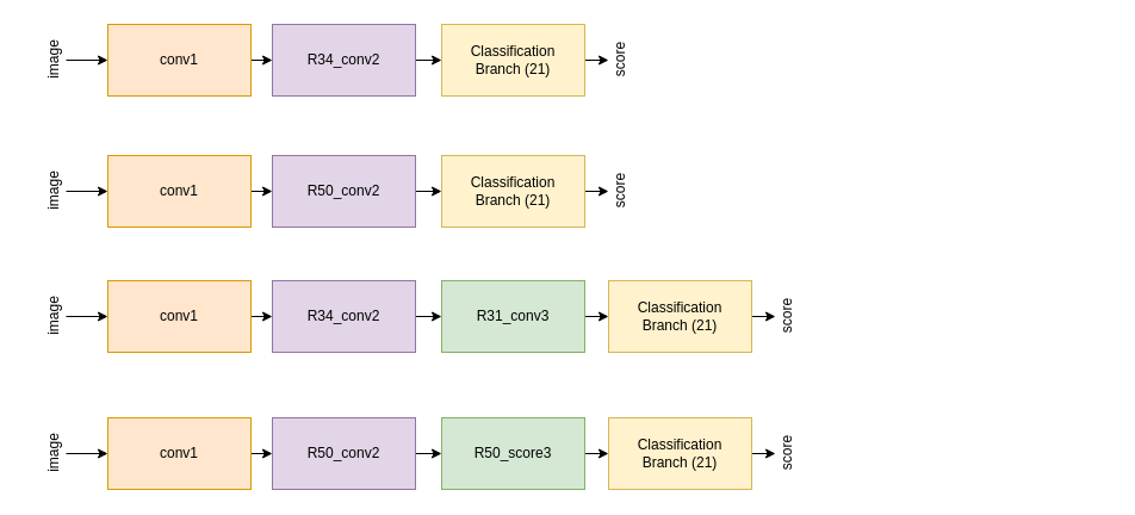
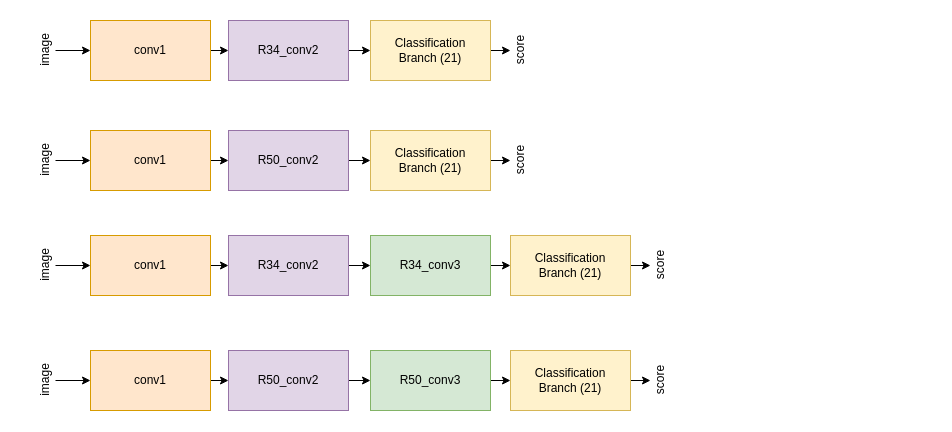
- <mxCell id="35" value="R31_conv3" style="rounded=0;whiteSpace=wrap;html=1;fillColor=#d5e8d4;strokeColor=#82b366;" parent="1" vertex="1"><mxGeometry x="370" y="235" width="120" height="60" as="geometry" /></mxCell>
+ <mxCell id="35" value="R34_conv3" style="rounded=0;whiteSpace=wrap;html=1;fillColor=#d5e8d4;strokeColor=#82b366;" parent="1" vertex="1"><mxGeometry x="370" y="235" width="120" height="60" as="geometry" /></mxCell>
- <mxCell id="46" value="R50_score3" style="rounded=0;whiteSpace=wrap;html=1;fillColor=#d5e8d4;strokeColor=#82b366;" parent="1" vertex="1"><mxGeometry x="370" y="350" width="120" height="60" as="geometry" /></mxCell>
+ <mxCell id="46" value="R50_conv3" style="rounded=0;whiteSpace=wrap;html=1;fillColor=#d5e8d4;strokeColor=#82b366;" parent="1" vertex="1"><mxGeometry x="370" y="350" width="120" height="60" as="geometry" /></mxCell>
